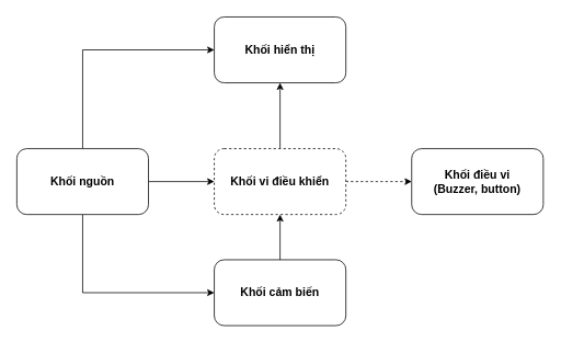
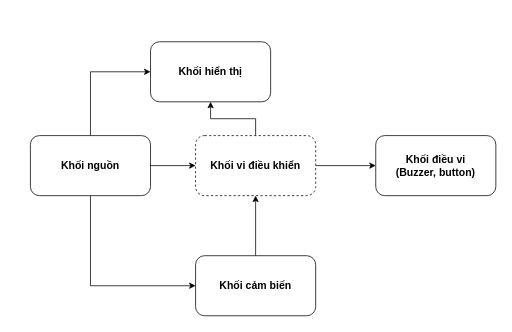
- <mxCell id="5" value="Khối hiển thị" style="rounded=1;whiteSpace=wrap;html=1;fontStyle=1;fontSize=14;" vertex="1" parent="1"><mxGeometry x="260" y="20" width="160" height="80" as="geometry" /></mxCell>
+ <mxCell id="5" value="Khối hiển thị" style="rounded=1;whiteSpace=wrap;html=1;fontStyle=1;fontSize=14;" vertex="1" parent="1"><mxGeometry x="200" y="55" width="160" height="80" as="geometry" /></mxCell>
- <mxCell id="9" value="Khối nguồn" style="rounded=1;whiteSpace=wrap;html=1;fontStyle=1;fontSize=14;" vertex="1" parent="1"><mxGeometry x="20" y="180" width="160" height="80" as="geometry" /></mxCell>
+ <mxCell id="9" value="Khối nguồn" style="rounded=1;whiteSpace=wrap;html=1;fontStyle=1;fontSize=14;" vertex="1" parent="1"><mxGeometry x="40" y="180" width="160" height="80" as="geometry" /></mxCell>
- <mxCell id="3" style="edgeStyle=orthogonalEdgeStyle;rounded=0;orthogonalLoop=1;jettySize=auto;html=1;exitX=1;exitY=0.5;exitDx=0;exitDy=0;entryX=0;entryY=0.5;entryDx=0;entryDy=0;fontStyle=1;fontSize=14;dashed=1;" edge="1" parent="1" source="4" target="12"><mxGeometry relative="1" as="geometry" /></mxCell>
+ <mxCell id="3" style="edgeStyle=orthogonalEdgeStyle;rounded=0;orthogonalLoop=1;jettySize=auto;html=1;exitX=1;exitY=0.5;exitDx=0;exitDy=0;entryX=0;entryY=0.5;entryDx=0;entryDy=0;fontStyle=1;fontSize=14;" edge="1" parent="1" source="4" target="12"><mxGeometry relative="1" as="geometry" /></mxCell>
- <mxCell id="11" value="Khối cảm biến" style="rounded=1;whiteSpace=wrap;html=1;fontStyle=1;fontSize=14;" vertex="1" parent="1"><mxGeometry x="260" y="315" width="160" height="80" as="geometry" /></mxCell>
+ <mxCell id="11" value="Khối cảm biến" style="rounded=1;whiteSpace=wrap;html=1;fontStyle=1;fontSize=14;" vertex="1" parent="1"><mxGeometry x="260" y="340" width="160" height="80" as="geometry" /></mxCell>
